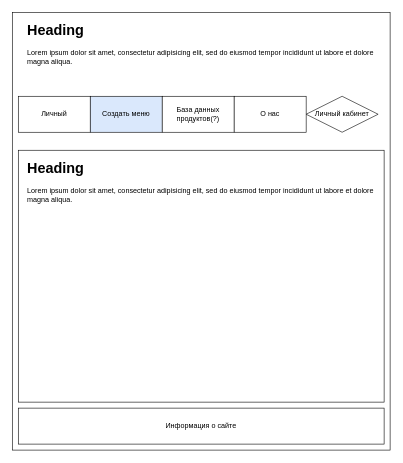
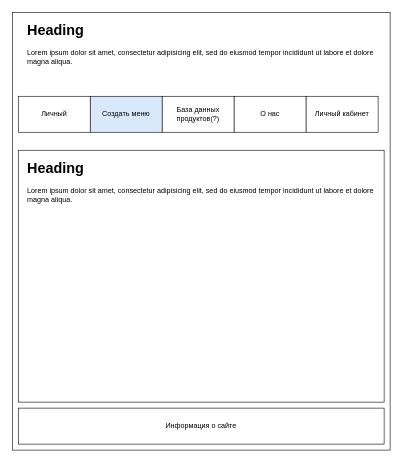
- <mxCell id="7" value="Личный кабинет" style="rhombus;whiteSpace=wrap;html=1;" parent="1" vertex="1"><mxGeometry x="510" y="160" width="120" height="60" as="geometry" /></mxCell>
+ <mxCell id="7" value="Личный кабинет" style="rounded=0;whiteSpace=wrap;html=1;" parent="1" vertex="1"><mxGeometry x="510" y="160" width="120" height="60" as="geometry" /></mxCell>
